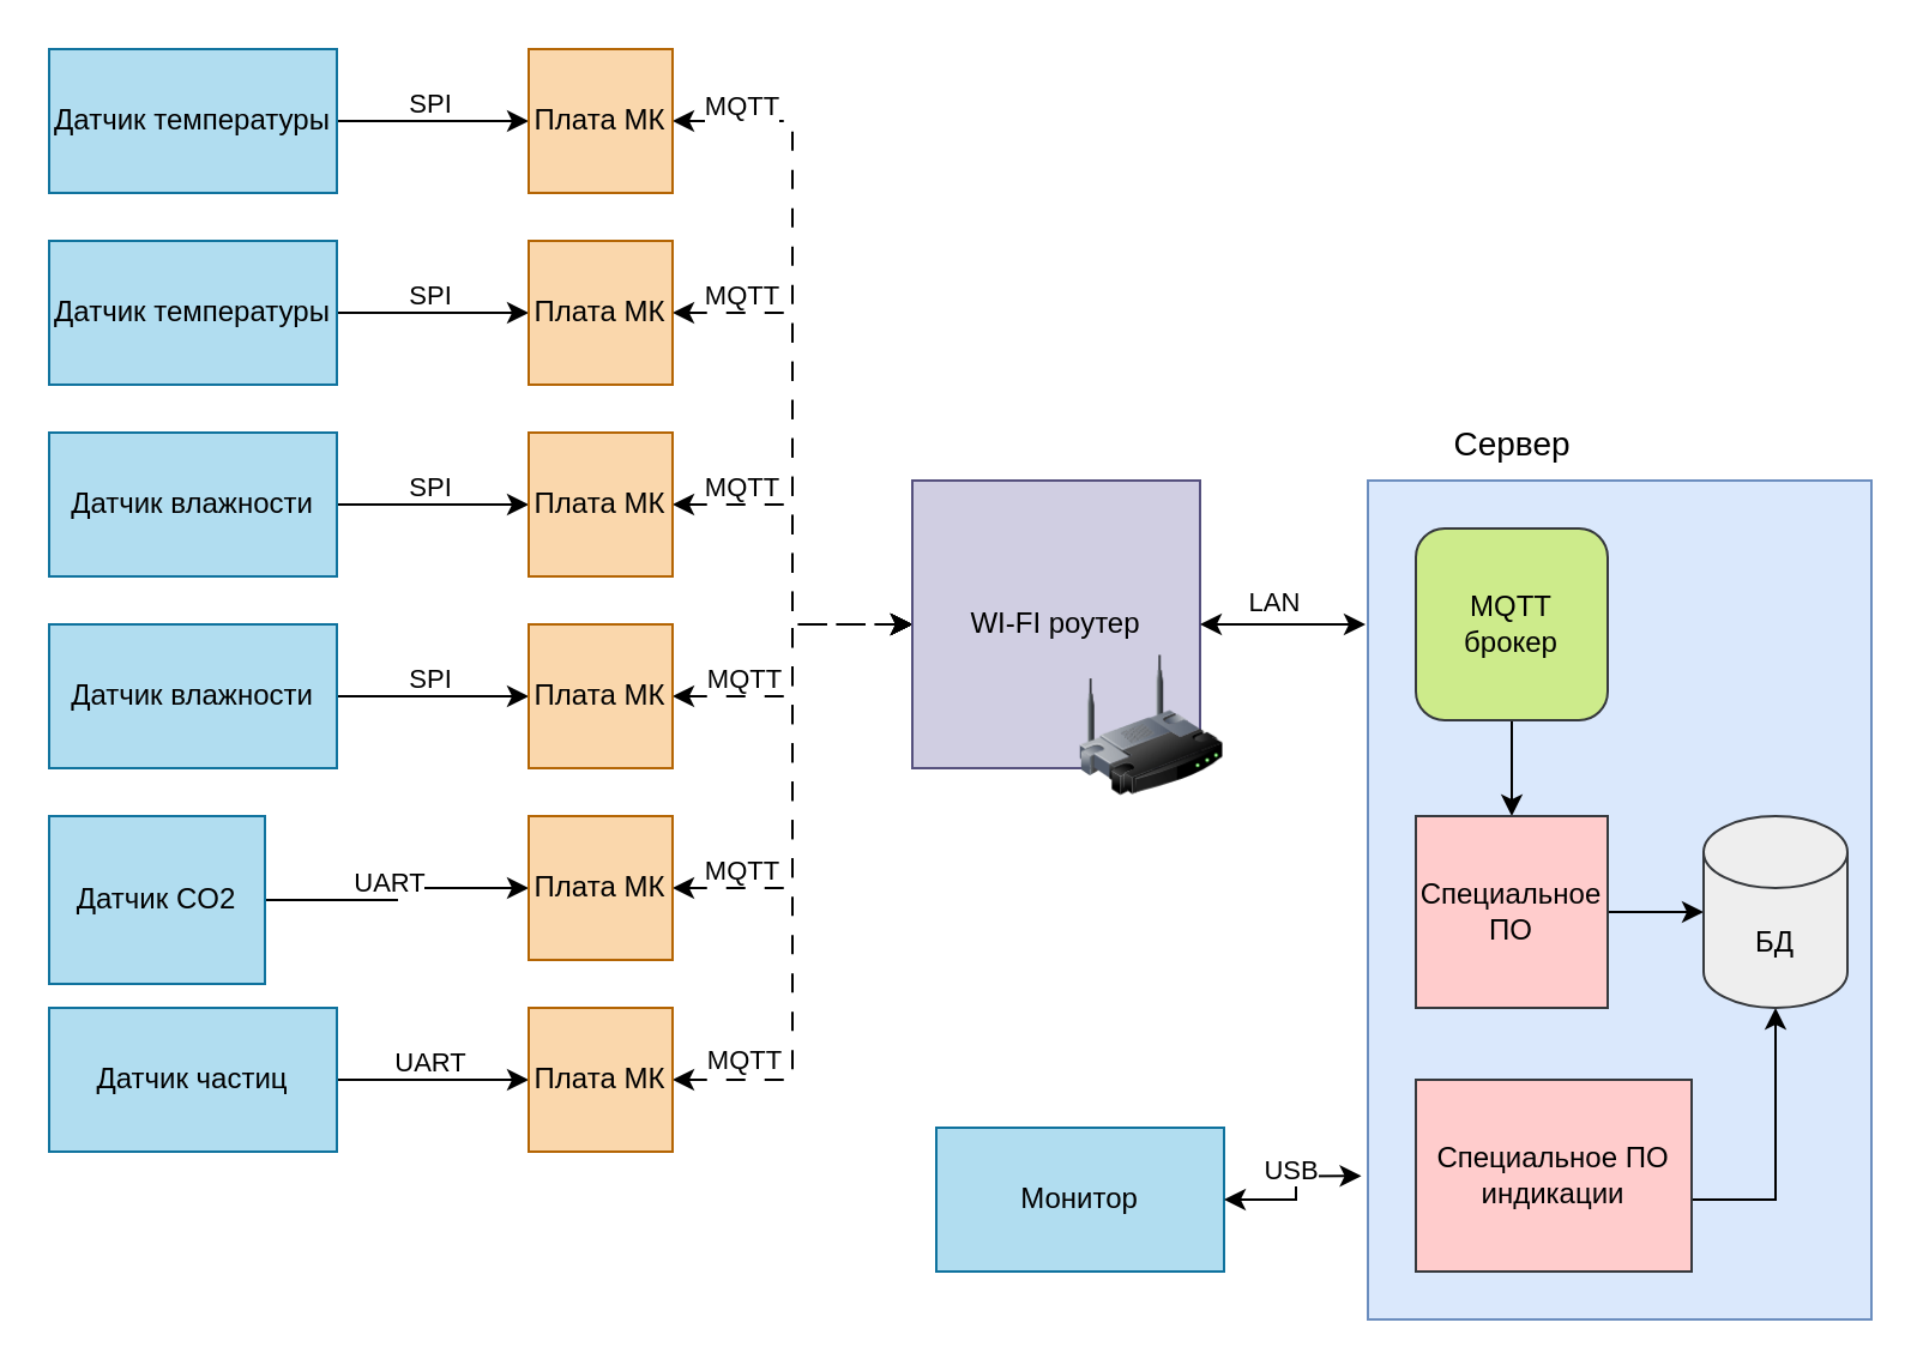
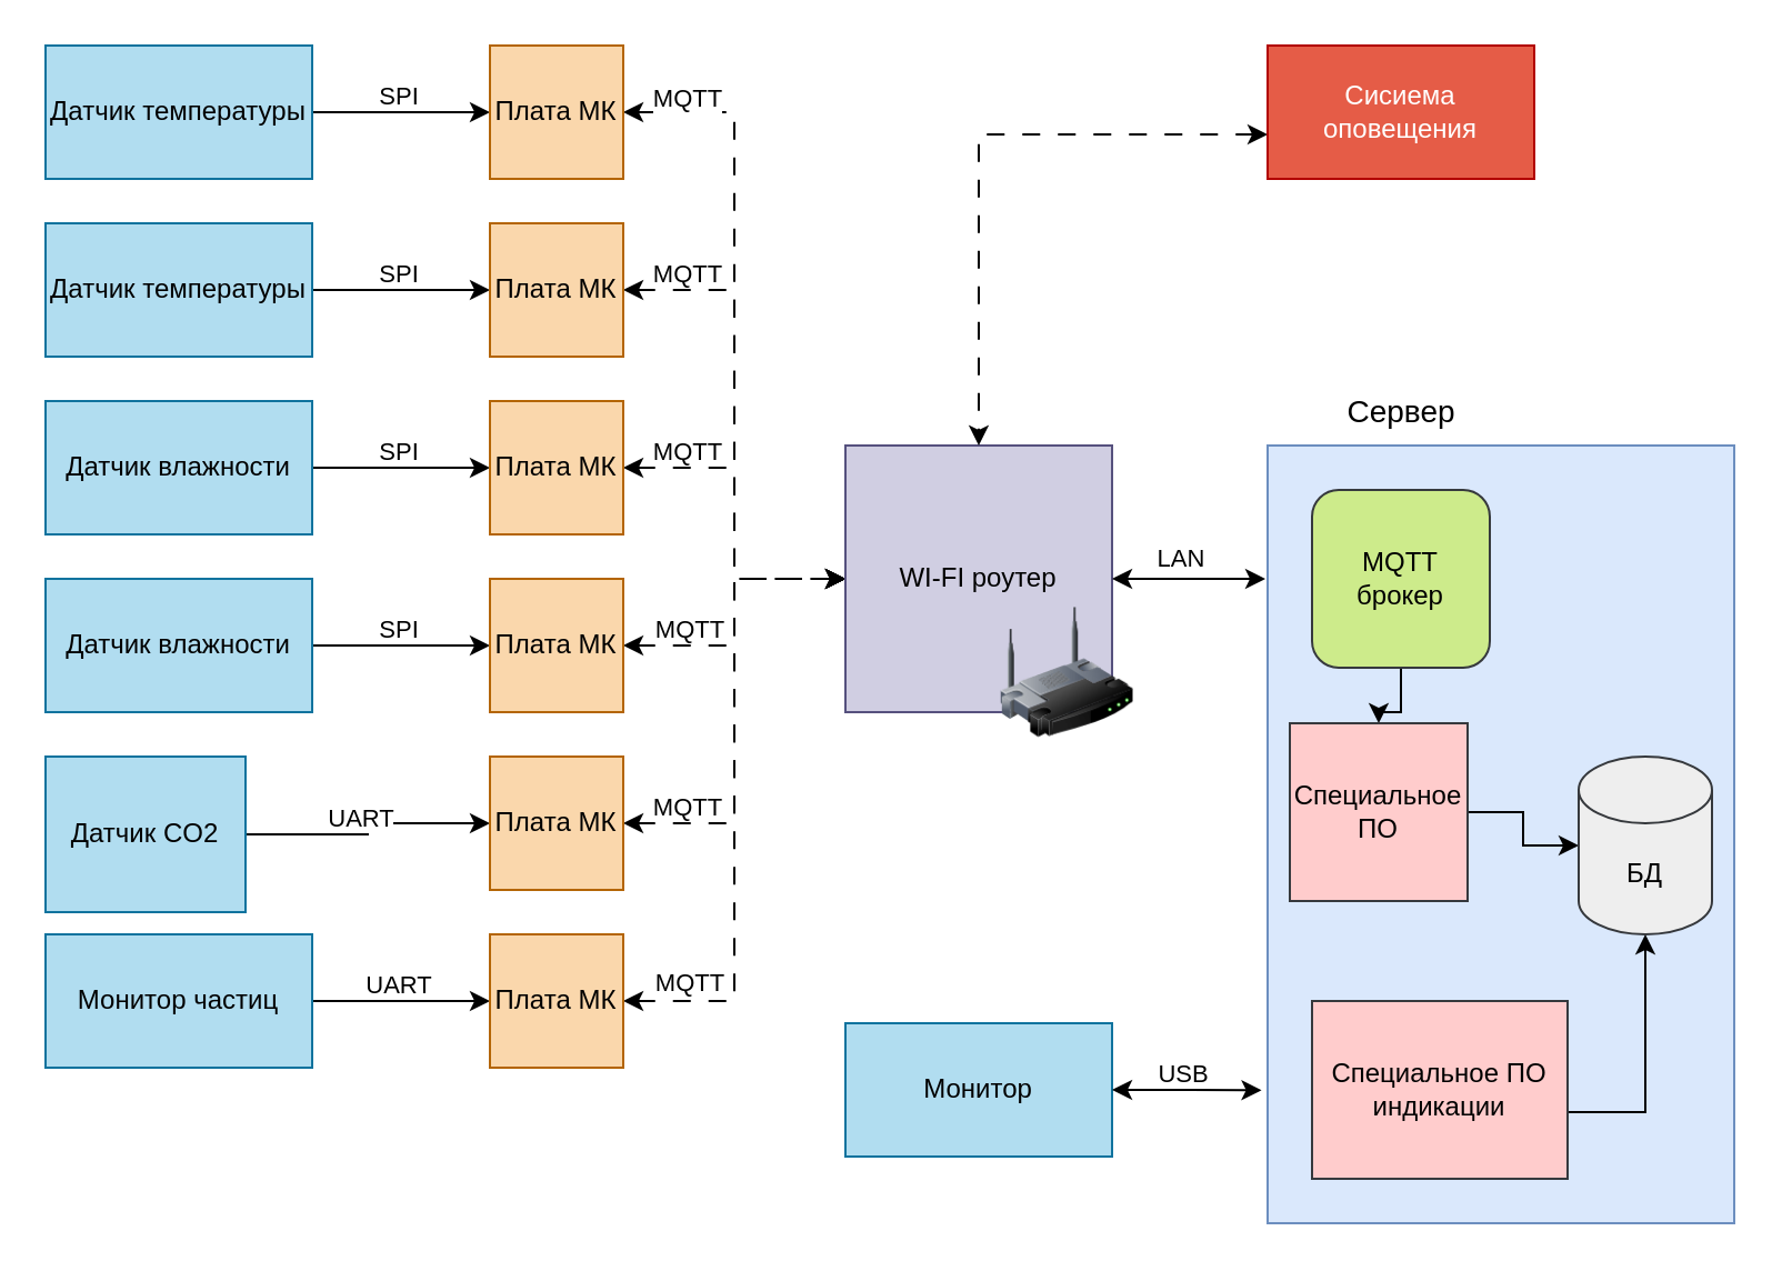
+ <mxCell id="42" value="Сисиема оповещения" style="rounded=0;whiteSpace=wrap;html=1;fillColor=#E55C47;strokeColor=#B20000;fontColor=#ffffff;" vertex="1" parent="1"><mxGeometry x="570" y="20" width="120" height="60" as="geometry" /></mxCell>
+ <mxCell id="41" style="edgeStyle=orthogonalEdgeStyle;rounded=0;orthogonalLoop=1;jettySize=auto;html=1;entryX=0.5;entryY=0;entryDx=0;entryDy=0;dashed=1;dashPattern=8 8;startArrow=classic;startFill=1;" edge="1" parent="1" source="42" target="34"><mxGeometry relative="1" as="geometry"><mxPoint x="450" y="60" as="targetPoint" /><Array as="points"><mxPoint x="440" y="60" /></Array></mxGeometry></mxCell>
- <mxCell id="46" value="Специальное ПО" style="whiteSpace=wrap;html=1;aspect=fixed;fillColor=#ffcccc;strokeColor=#36393d;" vertex="1" parent="1"><mxGeometry x="590" y="340" width="80" height="80" as="geometry" /></mxCell>
+ <mxCell id="46" value="Специальное ПО" style="whiteSpace=wrap;html=1;aspect=fixed;fillColor=#ffcccc;strokeColor=#36393d;" vertex="1" parent="1"><mxGeometry x="580" y="325" width="80" height="80" as="geometry" /></mxCell>
- <mxCell id="31" value="Датчик частиц" style="rounded=0;whiteSpace=wrap;html=1;fillColor=#b1ddf0;strokeColor=#10739e;" vertex="1" parent="1"><mxGeometry x="20" y="420" width="120" height="60" as="geometry" /></mxCell>
+ <mxCell id="31" value="Монитор частиц" style="rounded=0;whiteSpace=wrap;html=1;fillColor=#b1ddf0;strokeColor=#10739e;" vertex="1" parent="1"><mxGeometry x="20" y="420" width="120" height="60" as="geometry" /></mxCell>
- <mxCell id="53" value="Монитор" style="rounded=0;whiteSpace=wrap;html=1;fillColor=#b1ddf0;strokeColor=#10739e;" vertex="1" parent="1"><mxGeometry x="390" y="470" width="120" height="60" as="geometry" /></mxCell>
+ <mxCell id="53" value="Монитор" style="rounded=0;whiteSpace=wrap;html=1;fillColor=#b1ddf0;strokeColor=#10739e;" vertex="1" parent="1"><mxGeometry x="380" y="460" width="120" height="60" as="geometry" /></mxCell>
